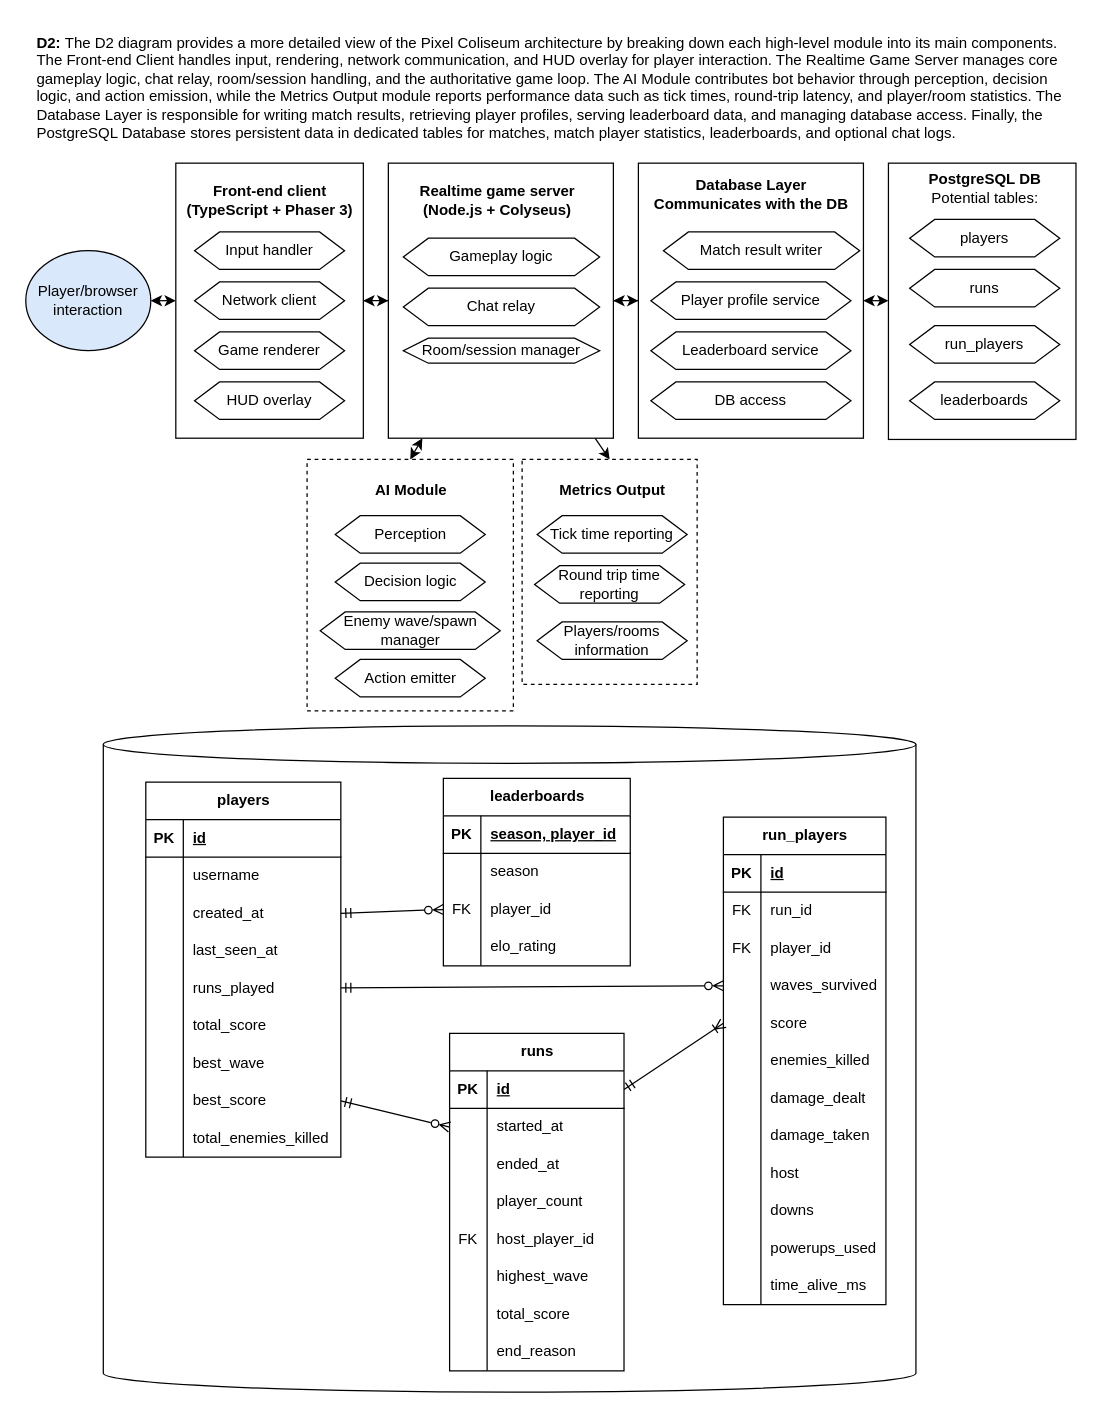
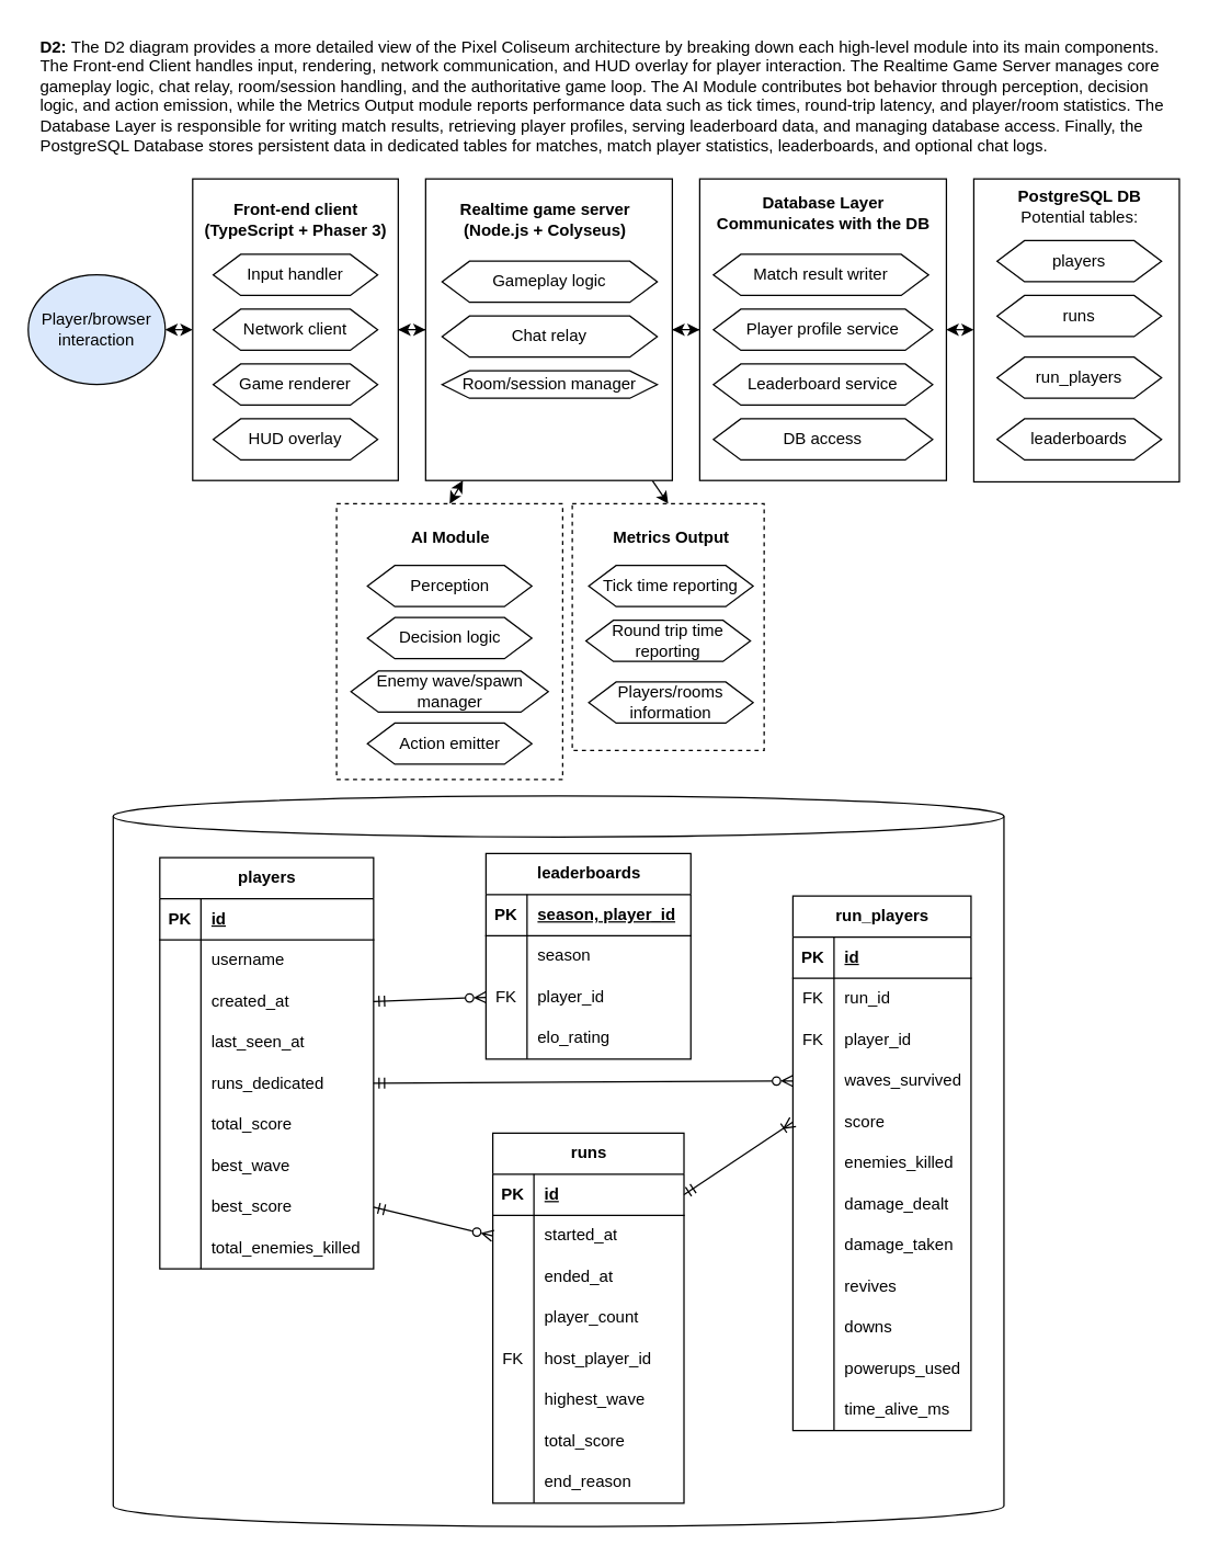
- <mxCell id="27" value="&lt;div&gt;&lt;span style=&quot;background-color: transparent; color: light-dark(rgb(0, 0, 0), rgb(255, 255, 255));&quot;&gt;Match result writer&lt;/span&gt;&lt;/div&gt;" style="shape=hexagon;perimeter=hexagonPerimeter2;whiteSpace=wrap;html=1;fixedSize=1;" parent="1" vertex="1"><mxGeometry x="530" y="185" width="157" height="30" as="geometry" /></mxCell>
+ <mxCell id="27" value="&lt;div&gt;&lt;span style=&quot;background-color: transparent; color: light-dark(rgb(0, 0, 0), rgb(255, 255, 255));&quot;&gt;Match result writer&lt;/span&gt;&lt;/div&gt;" style="shape=hexagon;perimeter=hexagonPerimeter2;whiteSpace=wrap;html=1;fixedSize=1;" parent="1" vertex="1"><mxGeometry x="520" y="185" width="157" height="30" as="geometry" /></mxCell>
- <mxCell id="59" value="runs_played" style="shape=partialRectangle;connectable=0;fillColor=none;top=0;left=0;bottom=0;right=0;align=left;spacingLeft=6;overflow=hidden;whiteSpace=wrap;html=1;" parent="57" vertex="1"><mxGeometry x="30" width="126" height="30" as="geometry"><mxRectangle width="126" height="30" as="alternateBounds" /></mxGeometry></mxCell>
+ <mxCell id="59" value="runs_dedicated" style="shape=partialRectangle;connectable=0;fillColor=none;top=0;left=0;bottom=0;right=0;align=left;spacingLeft=6;overflow=hidden;whiteSpace=wrap;html=1;" parent="57" vertex="1"><mxGeometry x="30" width="126" height="30" as="geometry"><mxRectangle width="126" height="30" as="alternateBounds" /></mxGeometry></mxCell>
- <mxCell id="124" value="host" style="shape=partialRectangle;connectable=0;fillColor=none;top=0;left=0;bottom=0;right=0;align=left;spacingLeft=6;overflow=hidden;whiteSpace=wrap;html=1;" parent="122" vertex="1"><mxGeometry x="30" width="100" height="30" as="geometry"><mxRectangle width="100" height="30" as="alternateBounds" /></mxGeometry></mxCell>
+ <mxCell id="124" value="revives" style="shape=partialRectangle;connectable=0;fillColor=none;top=0;left=0;bottom=0;right=0;align=left;spacingLeft=6;overflow=hidden;whiteSpace=wrap;html=1;" parent="122" vertex="1"><mxGeometry x="30" width="100" height="30" as="geometry"><mxRectangle width="100" height="30" as="alternateBounds" /></mxGeometry></mxCell>
